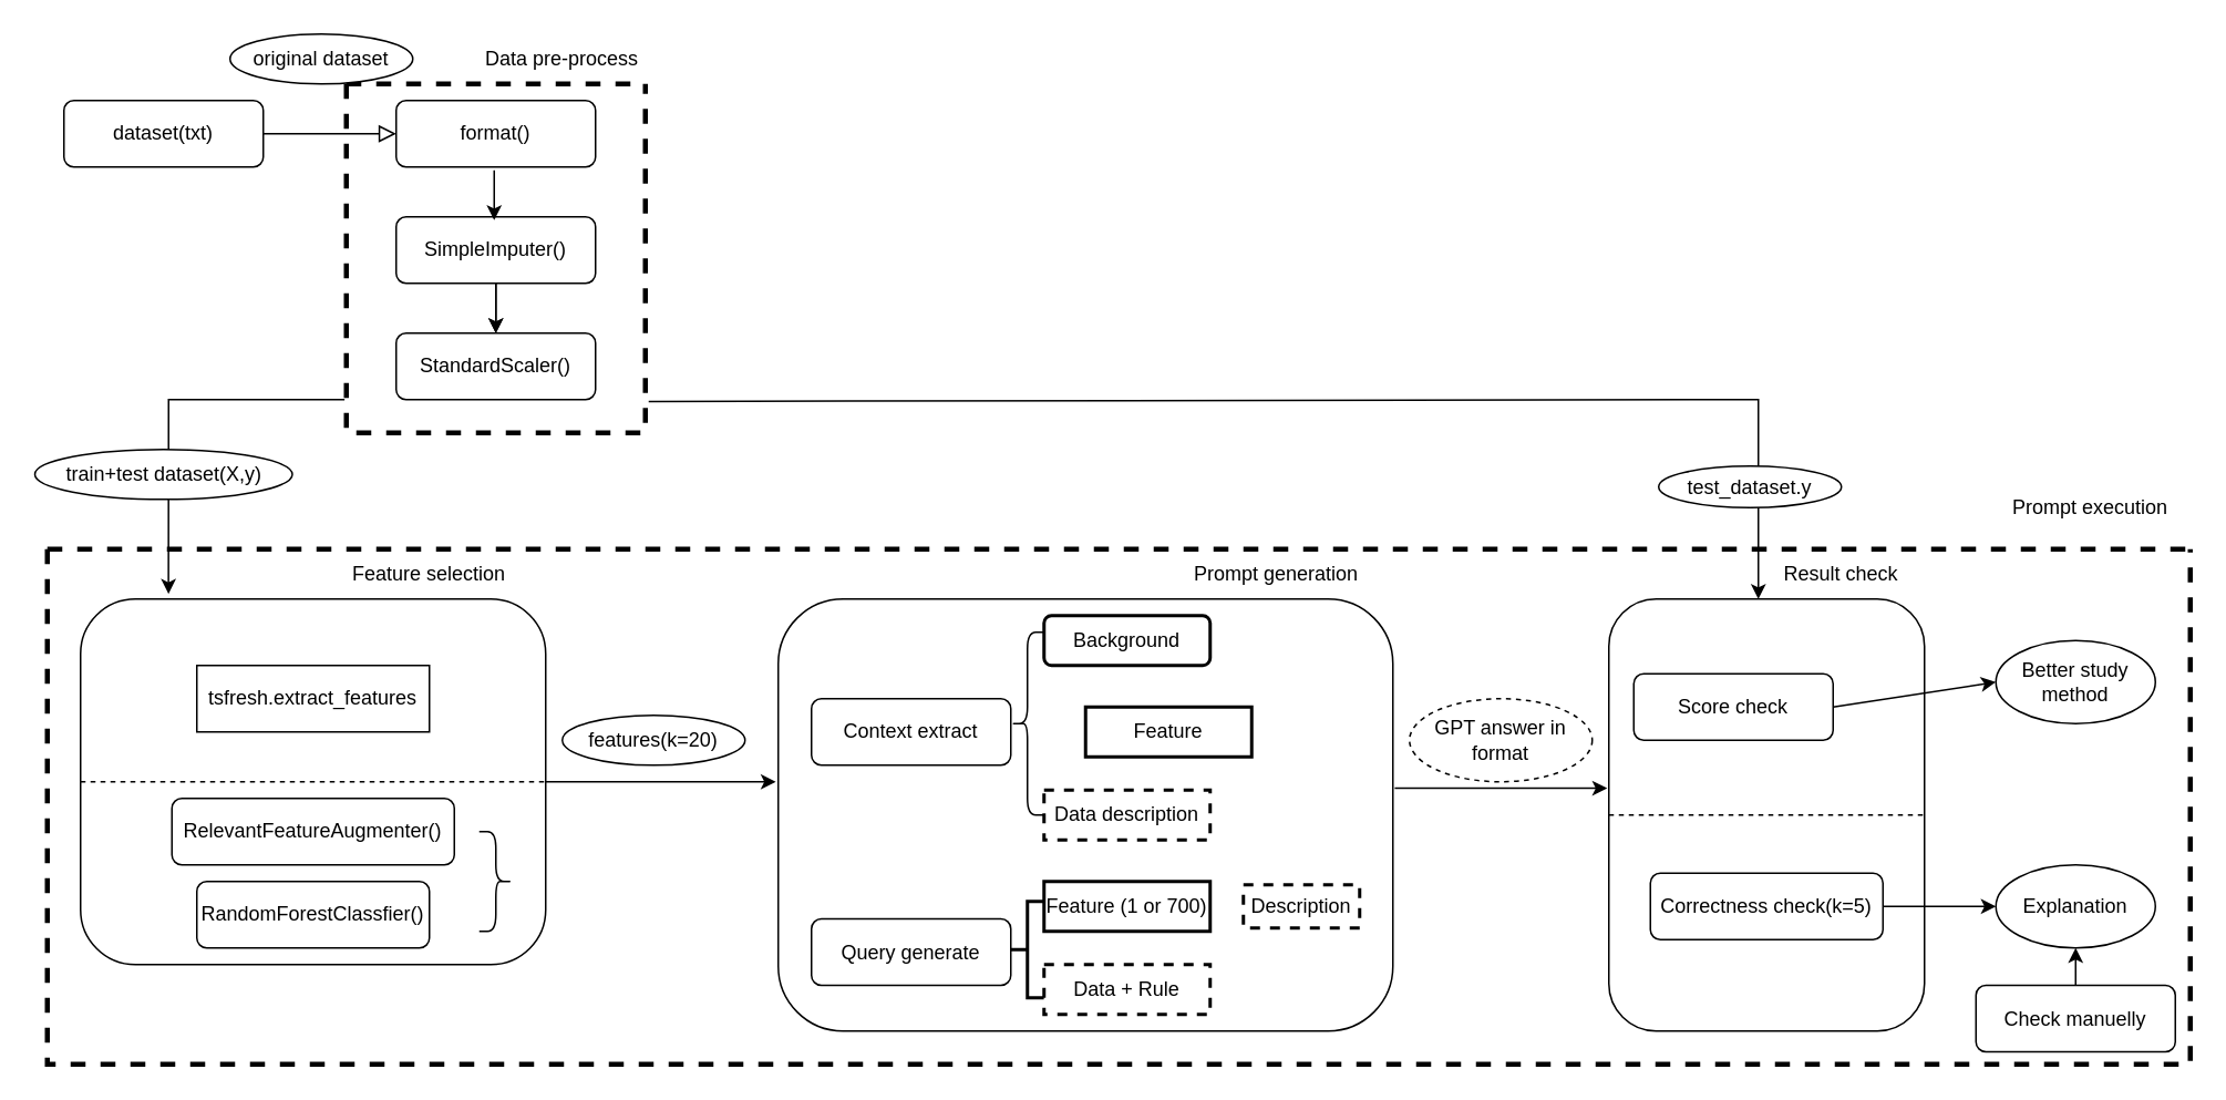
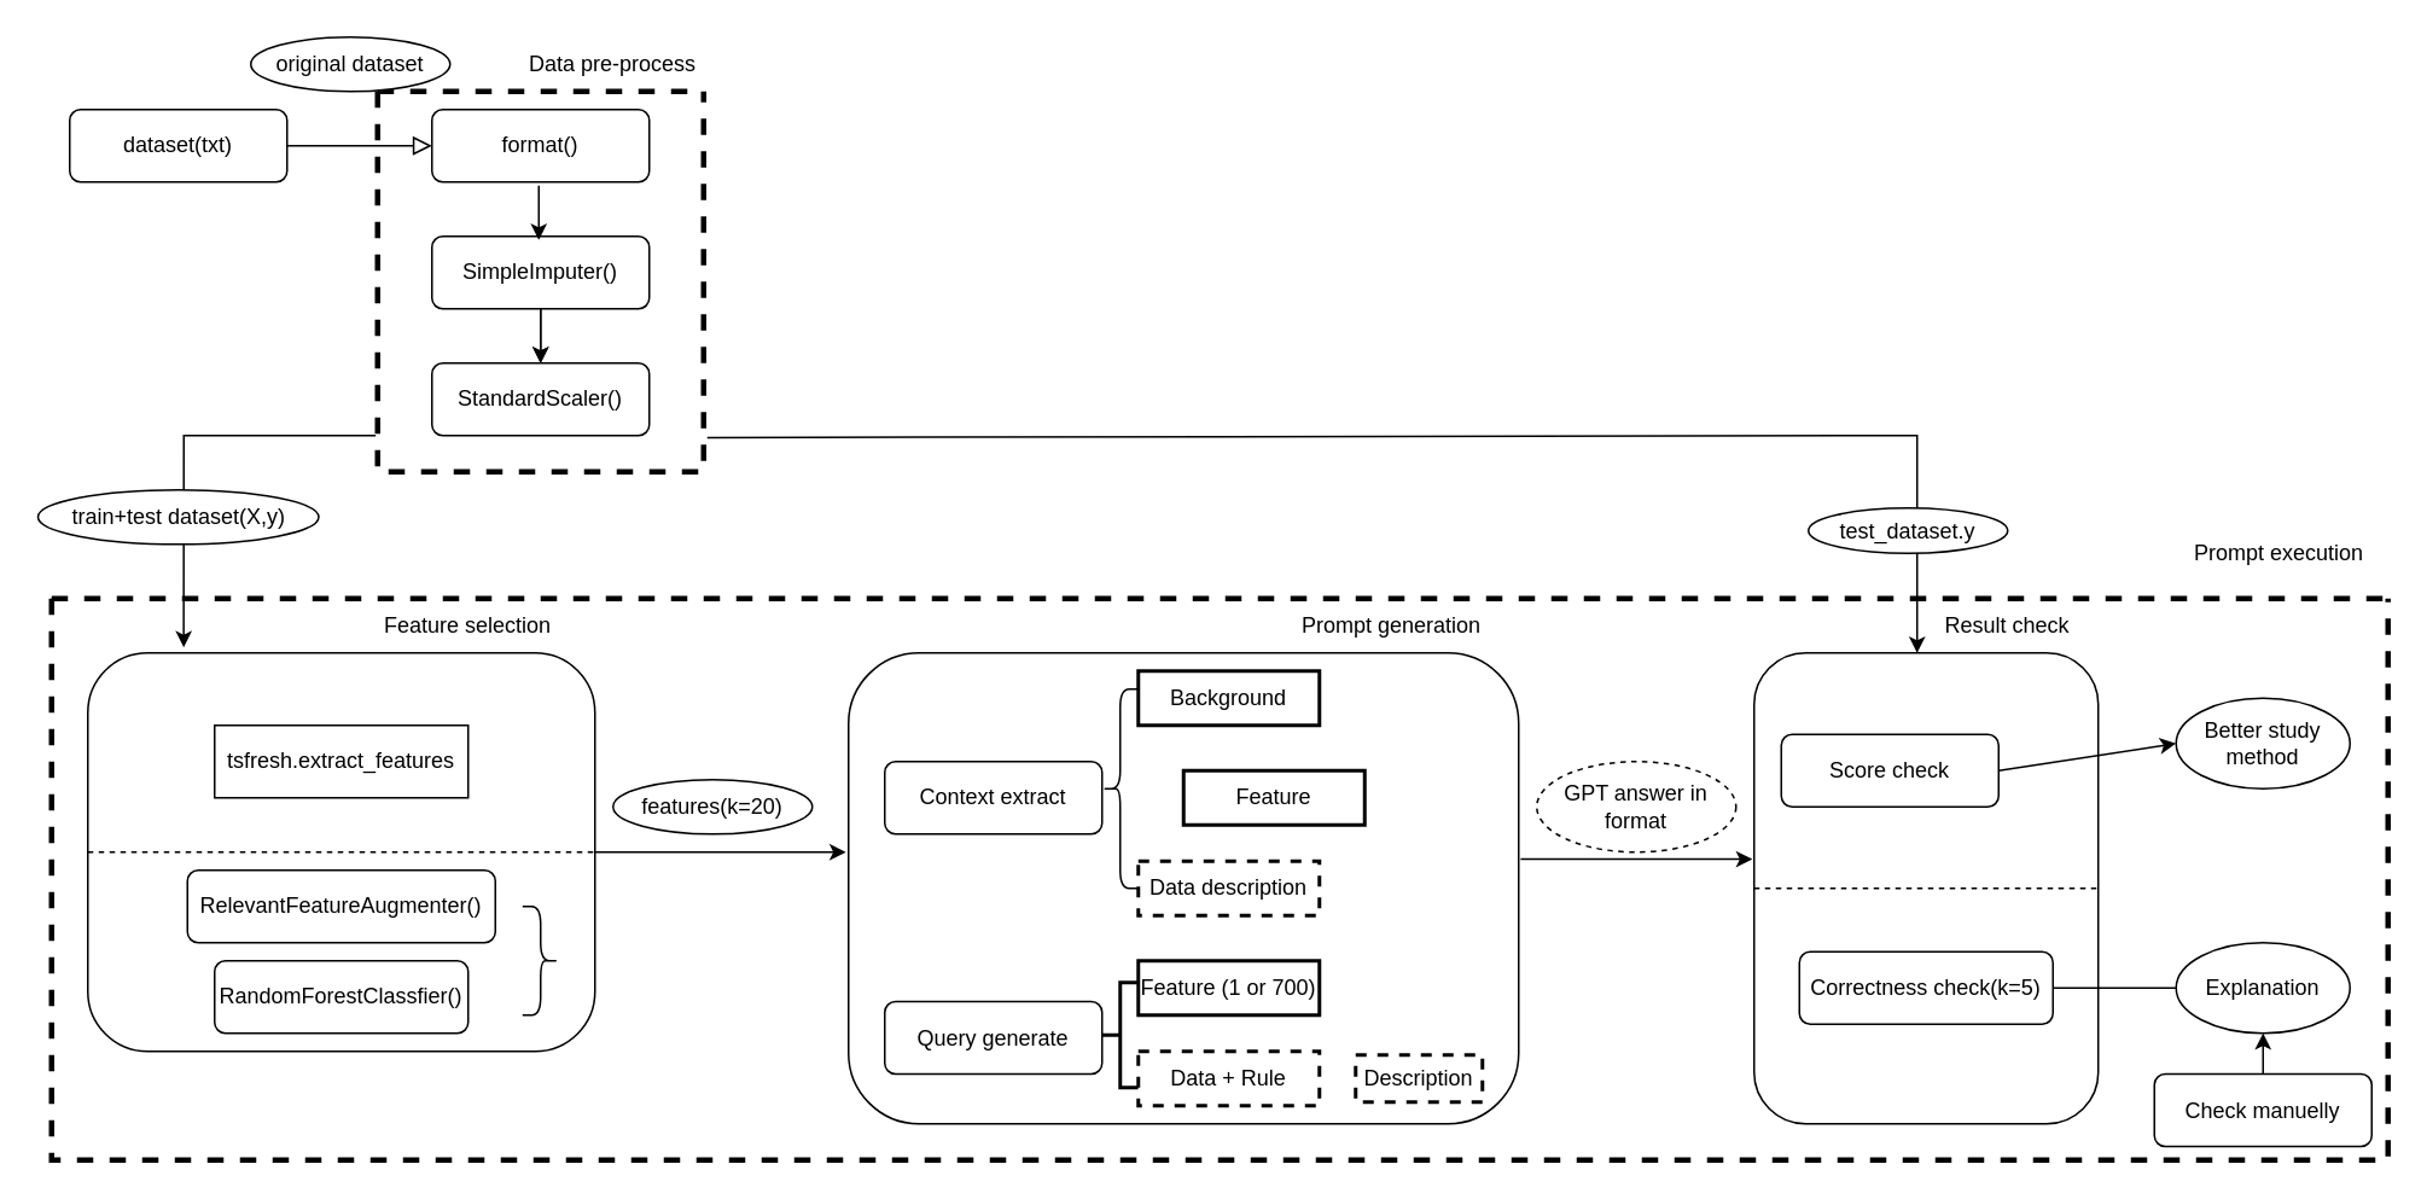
- <mxCell id="25" value="Background" style="whiteSpace=wrap;html=1;align=center;strokeWidth=2;rounded=1;" parent="11" vertex="1"><mxGeometry x="600" y="40" width="100" height="30" as="geometry" /></mxCell>
+ <mxCell id="25" value="Background" style="whiteSpace=wrap;html=1;align=center;strokeWidth=2;" parent="11" vertex="1"><mxGeometry x="600" y="40" width="100" height="30" as="geometry" /></mxCell>
- <mxCell id="32" value="Description" style="whiteSpace=wrap;html=1;align=center;strokeWidth=2;dashed=1;" vertex="1" parent="11"><mxGeometry x="720" y="202" width="70" height="26" as="geometry" /></mxCell>
+ <mxCell id="32" value="Description" style="whiteSpace=wrap;html=1;align=center;strokeWidth=2;dashed=1;" vertex="1" parent="11"><mxGeometry x="720" y="252" width="70" height="26" as="geometry" /></mxCell>
- <mxCell id="43" value="" style="endArrow=classic;html=1;rounded=0;exitX=1;exitY=0.5;exitDx=0;exitDy=0;" edge="1" parent="11" source="37" target="42"><mxGeometry width="50" height="50" relative="1" as="geometry"><mxPoint x="1125" y="555" as="sourcePoint" /><mxPoint x="1310" y="579" as="targetPoint" /></mxGeometry></mxCell>
+ <mxCell id="43" value="" style="endArrow=none;html=1;rounded=0;exitX=1;exitY=0.5;exitDx=0;exitDy=0;" edge="1" parent="11" source="37" target="42"><mxGeometry width="50" height="50" relative="1" as="geometry"><mxPoint x="1125" y="555" as="sourcePoint" /><mxPoint x="1310" y="579" as="targetPoint" /></mxGeometry></mxCell>
